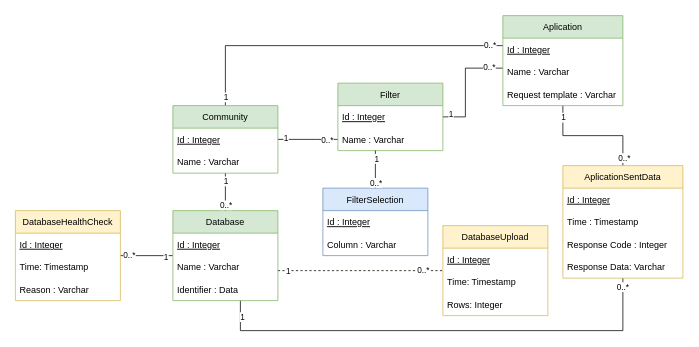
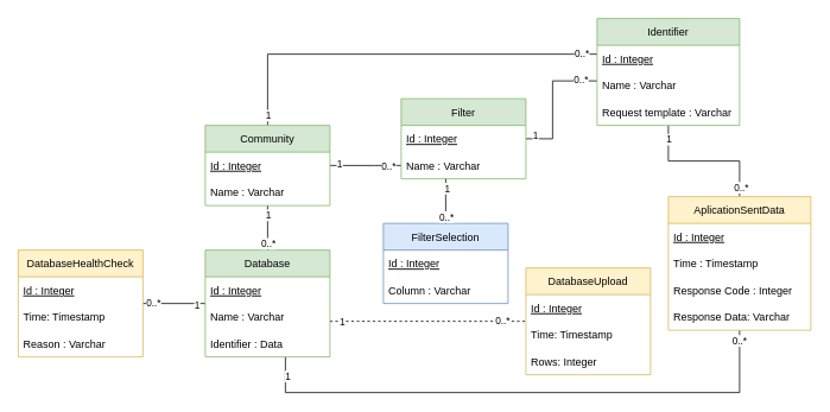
- <mxCell id="46" value="Aplication" style="swimlane;fontStyle=0;childLayout=stackLayout;horizontal=1;startSize=30;horizontalStack=0;resizeParent=1;resizeParentMax=0;resizeLast=0;collapsible=1;marginBottom=0;fillColor=#d5e8d4;strokeColor=#82b366;" parent="1" vertex="1"><mxGeometry x="670" width="160" height="120" as="geometry" y="20" /></mxCell>
+ <mxCell id="46" value="Identifier" style="swimlane;fontStyle=0;childLayout=stackLayout;horizontal=1;startSize=30;horizontalStack=0;resizeParent=1;resizeParentMax=0;resizeLast=0;collapsible=1;marginBottom=0;fillColor=#d5e8d4;strokeColor=#82b366;" parent="1" vertex="1"><mxGeometry x="670" width="160" height="120" as="geometry" y="20" /></mxCell>
